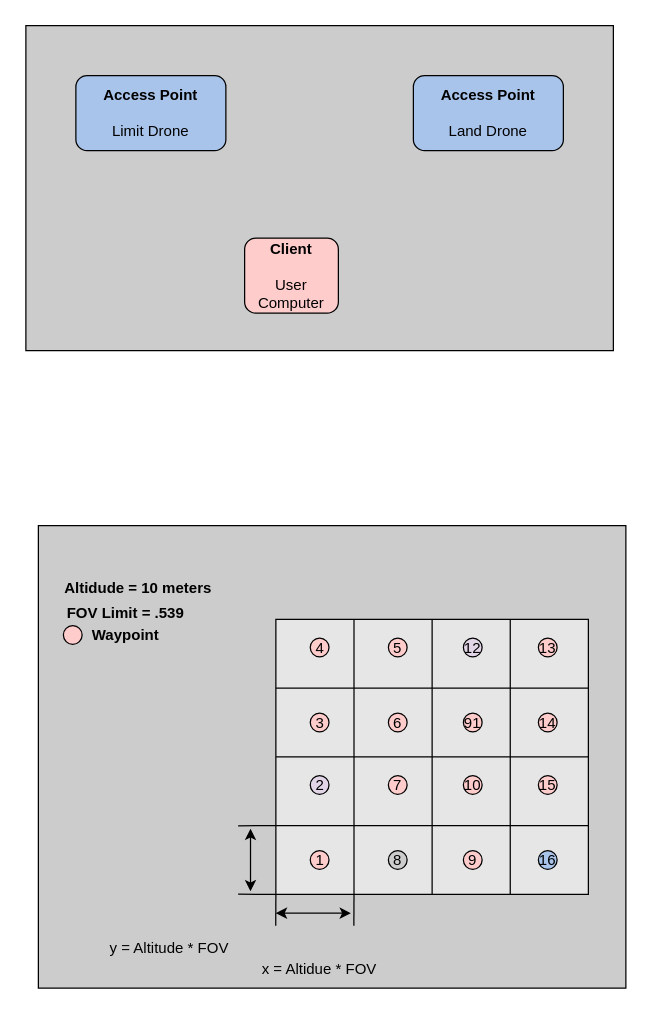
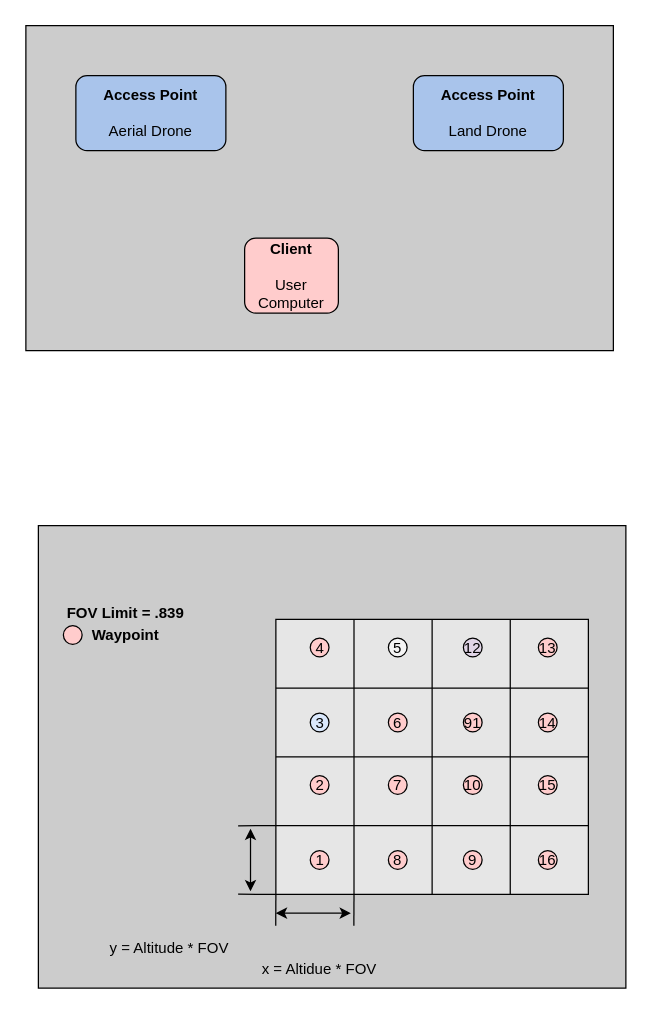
- <mxCell id="3" value="&lt;b&gt;Access Point&lt;/b&gt;&lt;br&gt;&lt;br&gt;Limit Drone" style="rounded=1;whiteSpace=wrap;html=1;fillColor=#A9C4EB;" parent="1" vertex="1"><mxGeometry x="60" y="60" width="120" height="60" as="geometry" /></mxCell>
+ <mxCell id="3" value="&lt;b&gt;Access Point&lt;/b&gt;&lt;br&gt;&lt;br&gt;Aerial Drone" style="rounded=1;whiteSpace=wrap;html=1;fillColor=#A9C4EB;" parent="1" vertex="1"><mxGeometry x="60" y="60" width="120" height="60" as="geometry" /></mxCell>
- <mxCell id="16" value="&lt;b&gt;Altidude = 10 meters&lt;/b&gt;" style="text;html=1;strokeColor=none;fillColor=none;align=center;verticalAlign=middle;whiteSpace=wrap;rounded=0;" vertex="1" parent="1"><mxGeometry x="50" y="460" width="120" height="20" as="geometry" /></mxCell>
- <mxCell id="17" value="&lt;b&gt;FOV Limit = .539&lt;/b&gt;" style="text;html=1;strokeColor=none;fillColor=none;align=center;verticalAlign=middle;whiteSpace=wrap;rounded=0;" vertex="1" parent="1"><mxGeometry x="40" y="480" width="120" height="20" as="geometry" /></mxCell>
+ <mxCell id="17" value="&lt;b&gt;FOV Limit = .839&lt;/b&gt;" style="text;html=1;strokeColor=none;fillColor=none;align=center;verticalAlign=middle;whiteSpace=wrap;rounded=0;" vertex="1" parent="1"><mxGeometry x="40" y="480" width="120" height="20" as="geometry" /></mxCell>
- <mxCell id="22" value="5" style="ellipse;whiteSpace=wrap;html=1;aspect=fixed;fillColor=#FFCCCC;" vertex="1" parent="1"><mxGeometry x="310" y="510" width="15" height="15" as="geometry" /></mxCell>
+ <mxCell id="22" value="5" style="ellipse;whiteSpace=wrap;html=1;aspect=fixed;fillColor=#f5f5f5;" vertex="1" parent="1"><mxGeometry x="310" y="510" width="15" height="15" as="geometry" /></mxCell>
- <mxCell id="20" value="3" style="ellipse;whiteSpace=wrap;html=1;aspect=fixed;fillColor=#FFCCCC;" vertex="1" parent="1"><mxGeometry x="247.5" y="570" width="15" height="15" as="geometry" /></mxCell>
+ <mxCell id="20" value="3" style="ellipse;whiteSpace=wrap;html=1;aspect=fixed;fillColor=#dae8fc;" vertex="1" parent="1"><mxGeometry x="247.5" y="570" width="15" height="15" as="geometry" /></mxCell>
- <mxCell id="19" value="2" style="ellipse;whiteSpace=wrap;html=1;aspect=fixed;fillColor=#e1d5e7;" vertex="1" parent="1"><mxGeometry x="247.5" y="620" width="15" height="15" as="geometry" /></mxCell>
+ <mxCell id="19" value="2" style="ellipse;whiteSpace=wrap;html=1;aspect=fixed;fillColor=#FFCCCC;" vertex="1" parent="1"><mxGeometry x="247.5" y="620" width="15" height="15" as="geometry" /></mxCell>
- <mxCell id="25" value="8" style="ellipse;whiteSpace=wrap;html=1;aspect=fixed;fillColor=#cccccc;" vertex="1" parent="1"><mxGeometry x="310" y="680" width="15" height="15" as="geometry" /></mxCell>
+ <mxCell id="25" value="8" style="ellipse;whiteSpace=wrap;html=1;aspect=fixed;fillColor=#FFCCCC;" vertex="1" parent="1"><mxGeometry x="310" y="680" width="15" height="15" as="geometry" /></mxCell>
- <mxCell id="33" value="16" style="ellipse;whiteSpace=wrap;html=1;aspect=fixed;fillColor=#a9c4eb;" vertex="1" parent="1"><mxGeometry x="430" y="680" width="15" height="15" as="geometry" /></mxCell>
+ <mxCell id="33" value="16" style="ellipse;whiteSpace=wrap;html=1;aspect=fixed;fillColor=#FFCCCC;" vertex="1" parent="1"><mxGeometry x="430" y="680" width="15" height="15" as="geometry" /></mxCell>
